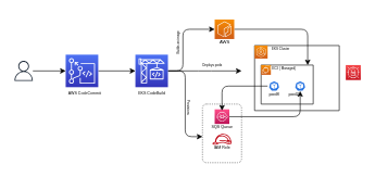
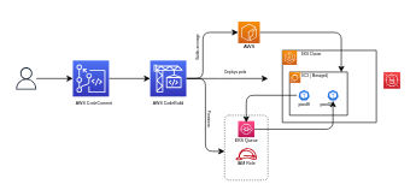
- <mxCell id="16" value="EKS CodeBuild" style="text;html=1;resizable=0;autosize=1;align=center;verticalAlign=middle;points=[];fillColor=none;strokeColor=none;rounded=0;dashed=1;labelBorderColor=none;fontSize=6;" vertex="1" parent="1"><mxGeometry x="202" y="138.5" width="60" height="10" as="geometry" /></mxCell>
+ <mxCell id="16" value="AWS CodeBuild" style="text;html=1;resizable=0;autosize=1;align=center;verticalAlign=middle;points=[];fillColor=none;strokeColor=none;rounded=0;dashed=1;labelBorderColor=none;fontSize=6;" vertex="1" parent="1"><mxGeometry x="202" y="138.5" width="60" height="10" as="geometry" /></mxCell>
- <mxCell id="22" value="SQS Queue" style="text;html=1;resizable=0;autosize=1;align=center;verticalAlign=middle;points=[];fillColor=none;strokeColor=none;rounded=0;dashed=1;labelBorderColor=none;fontSize=6;" vertex="1" parent="1"><mxGeometry x="315" y="190" width="50" height="10" as="geometry" /></mxCell>
+ <mxCell id="22" value="EKS Queue" style="text;html=1;resizable=0;autosize=1;align=center;verticalAlign=middle;points=[];fillColor=none;strokeColor=none;rounded=0;dashed=1;labelBorderColor=none;fontSize=6;" vertex="1" parent="1"><mxGeometry x="315" y="190" width="50" height="10" as="geometry" /></mxCell>
